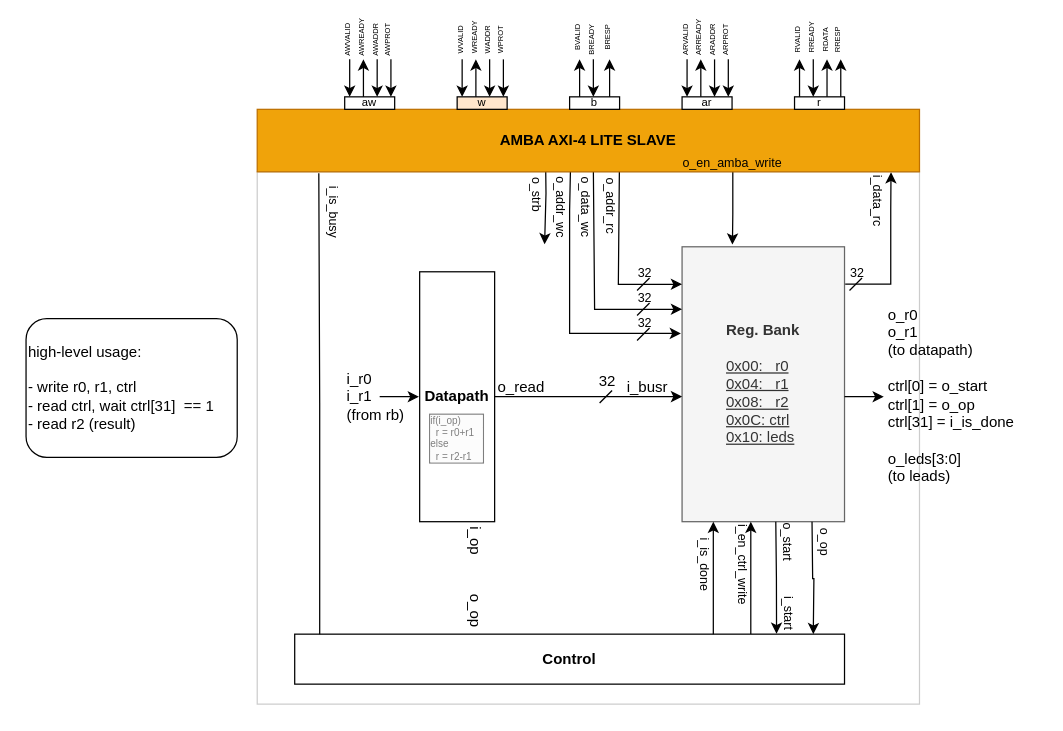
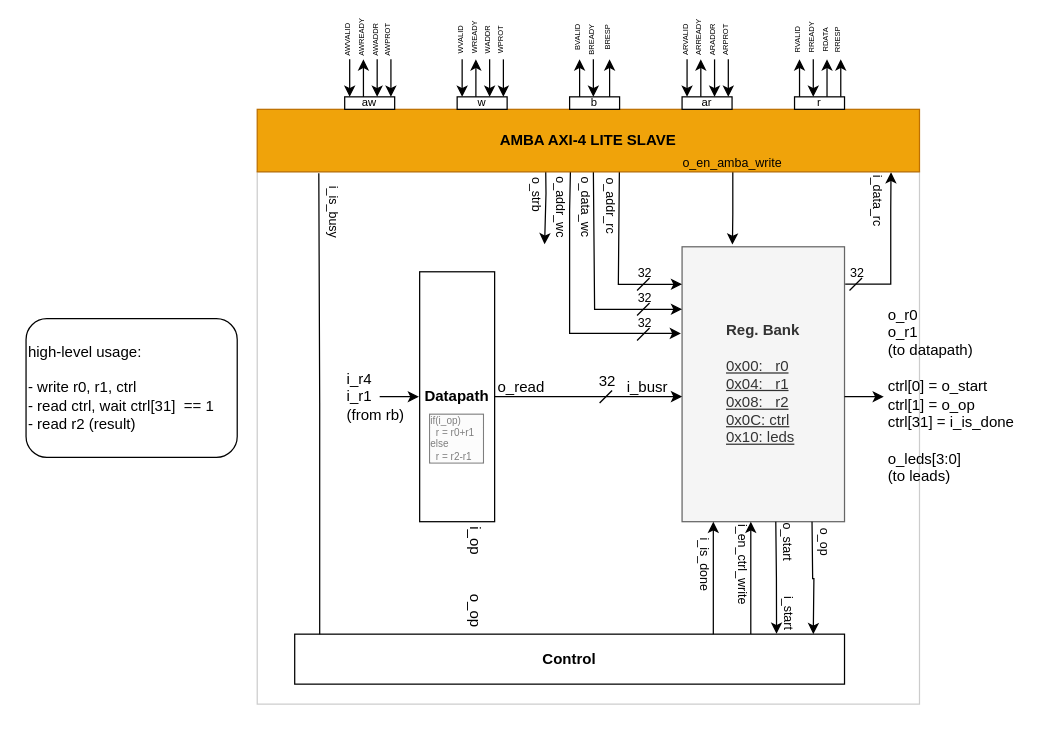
- <mxCell id="48" value="w" style="rounded=0;whiteSpace=wrap;html=1;fontSize=9;verticalAlign=middle;fillColor=#ffe6cc;" vertex="1" parent="1"><mxGeometry x="365" y="77" width="40" height="10" as="geometry" /></mxCell>
+ <mxCell id="48" value="w" style="rounded=0;whiteSpace=wrap;html=1;fontSize=9;verticalAlign=middle;" vertex="1" parent="1"><mxGeometry x="365" y="77" width="40" height="10" as="geometry" /></mxCell>
- <mxCell id="39" value="i_r0&lt;br&gt;i_r1&lt;br&gt;(from rb)" style="text;html=1;align=left;verticalAlign=middle;resizable=0;points=[];autosize=1;strokeColor=none;fillColor=none;" parent="1" vertex="1"><mxGeometry x="275" y="287" width="70" height="60" as="geometry" /></mxCell>
+ <mxCell id="39" value="i_r4&lt;br&gt;i_r1&lt;br&gt;(from rb)" style="text;html=1;align=left;verticalAlign=middle;resizable=0;points=[];autosize=1;strokeColor=none;fillColor=none;" parent="1" vertex="1"><mxGeometry x="275" y="287" width="70" height="60" as="geometry" /></mxCell>
